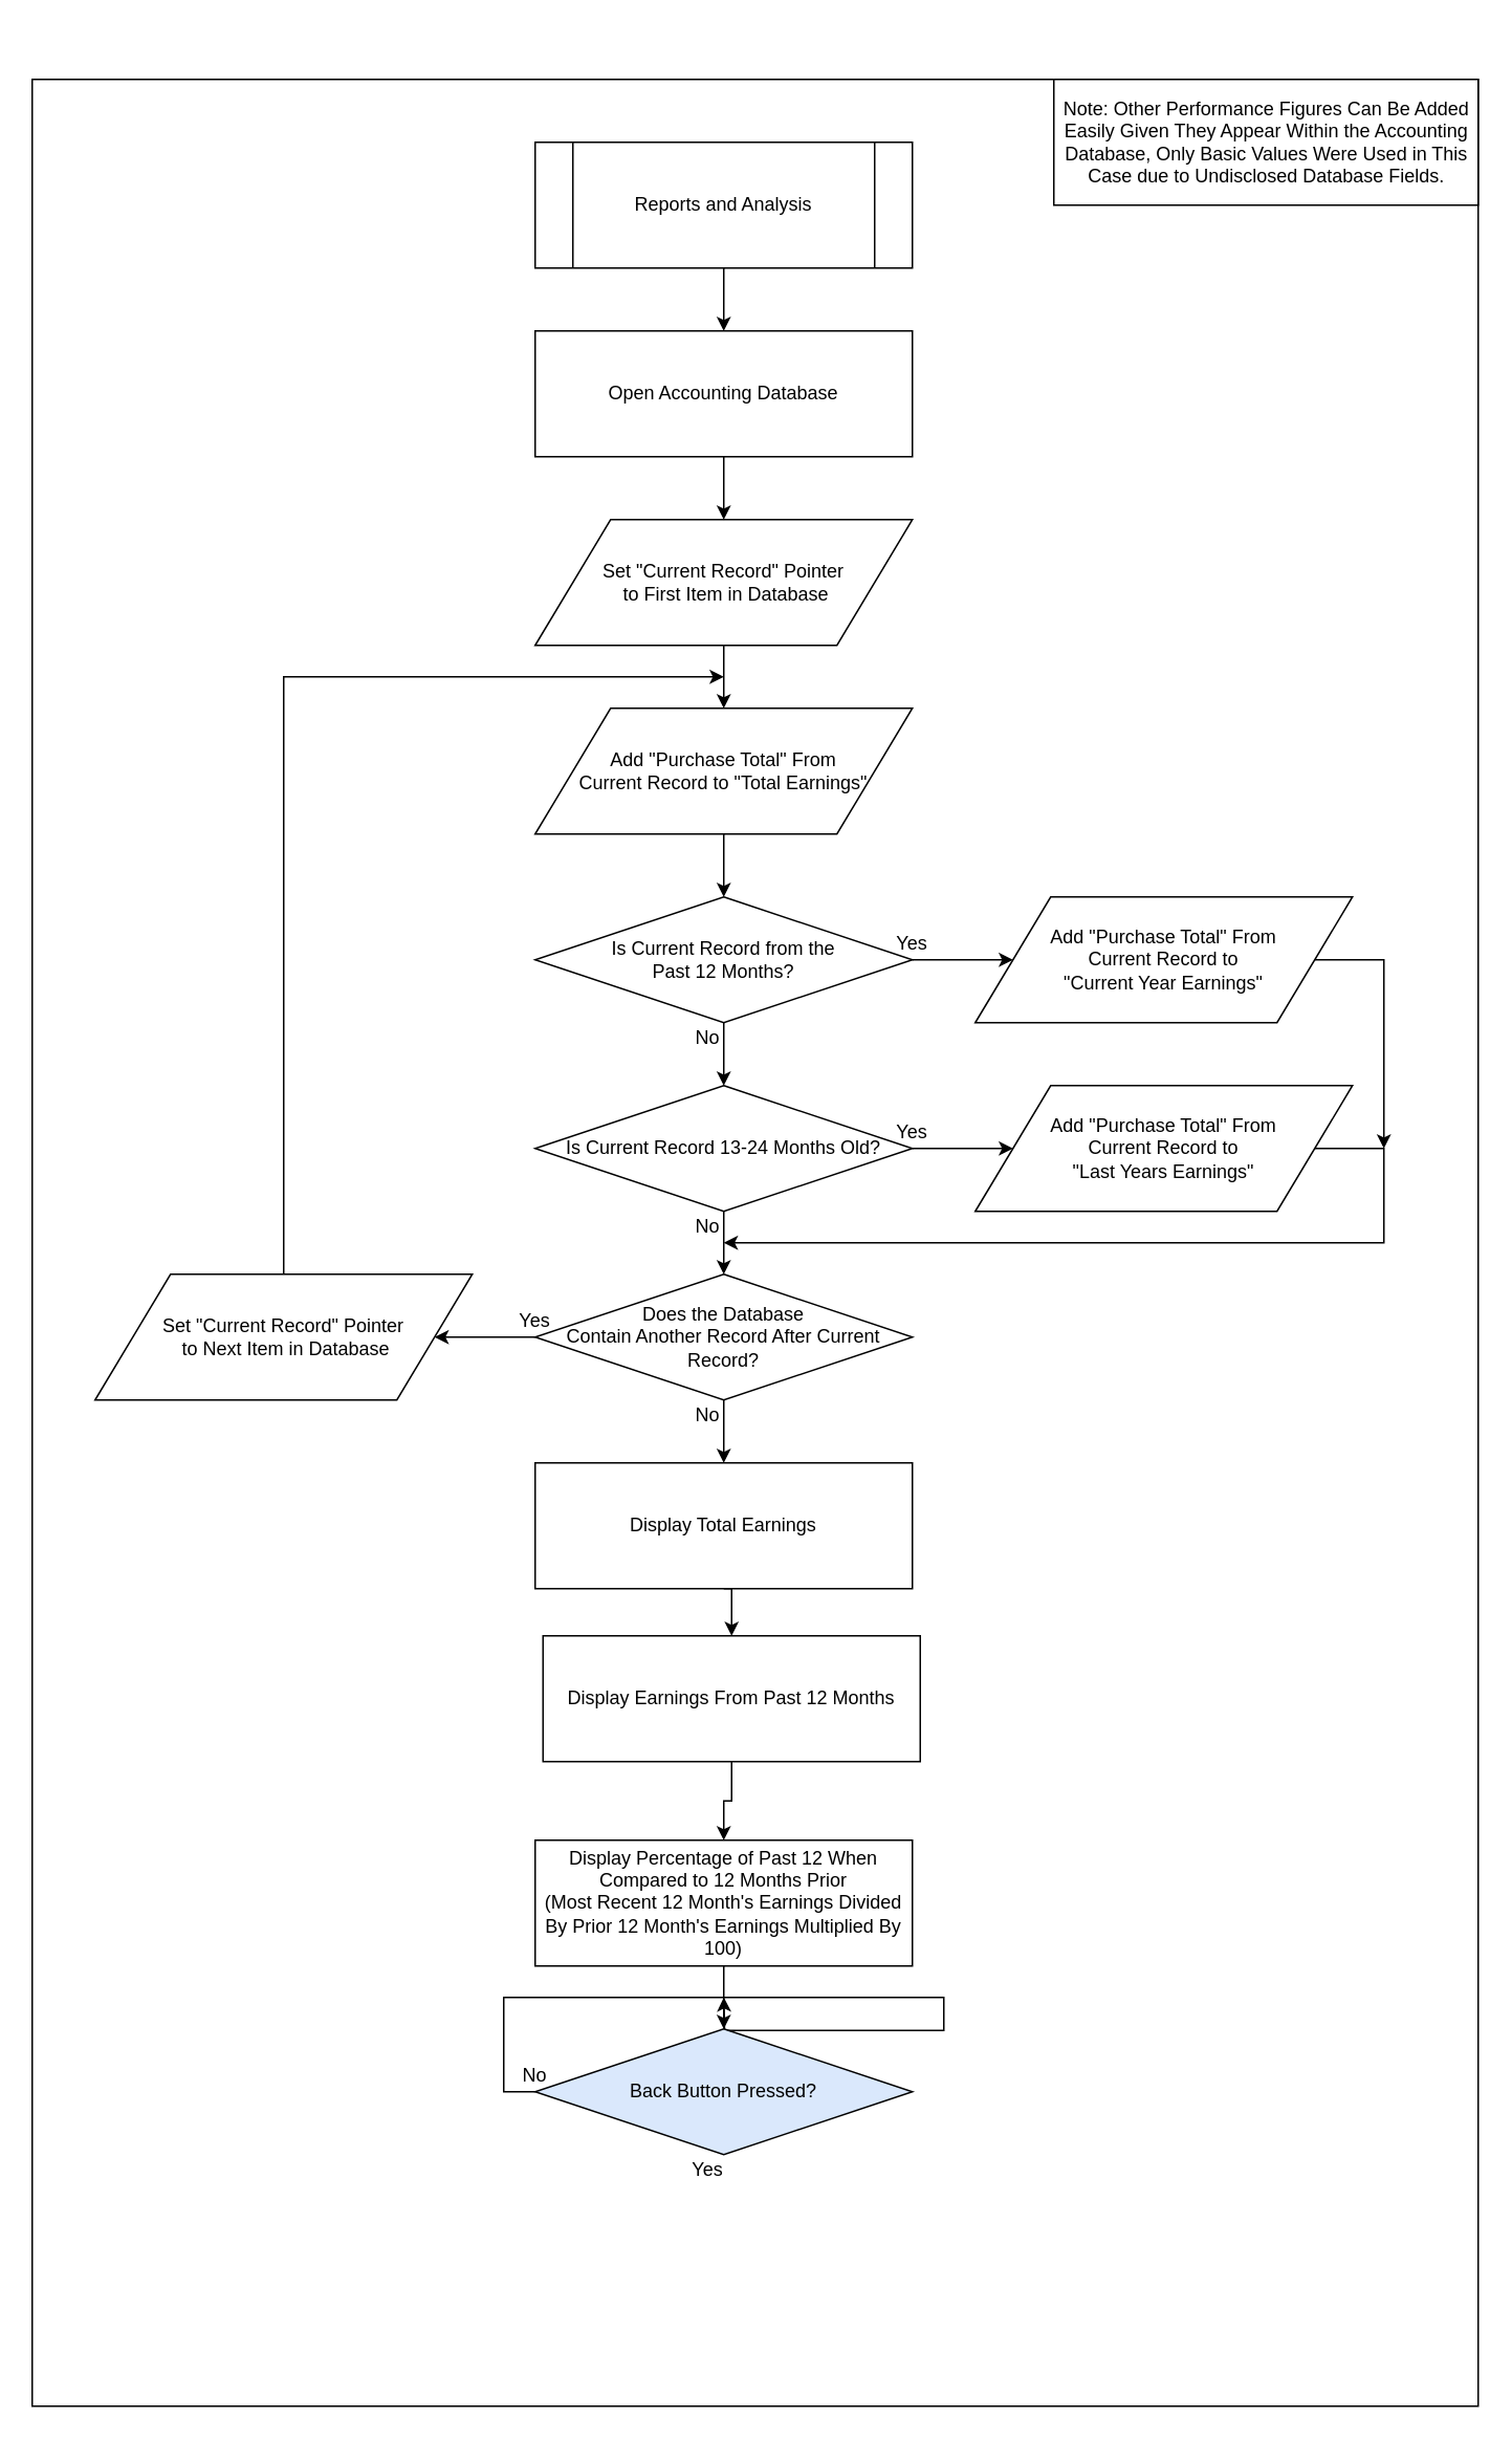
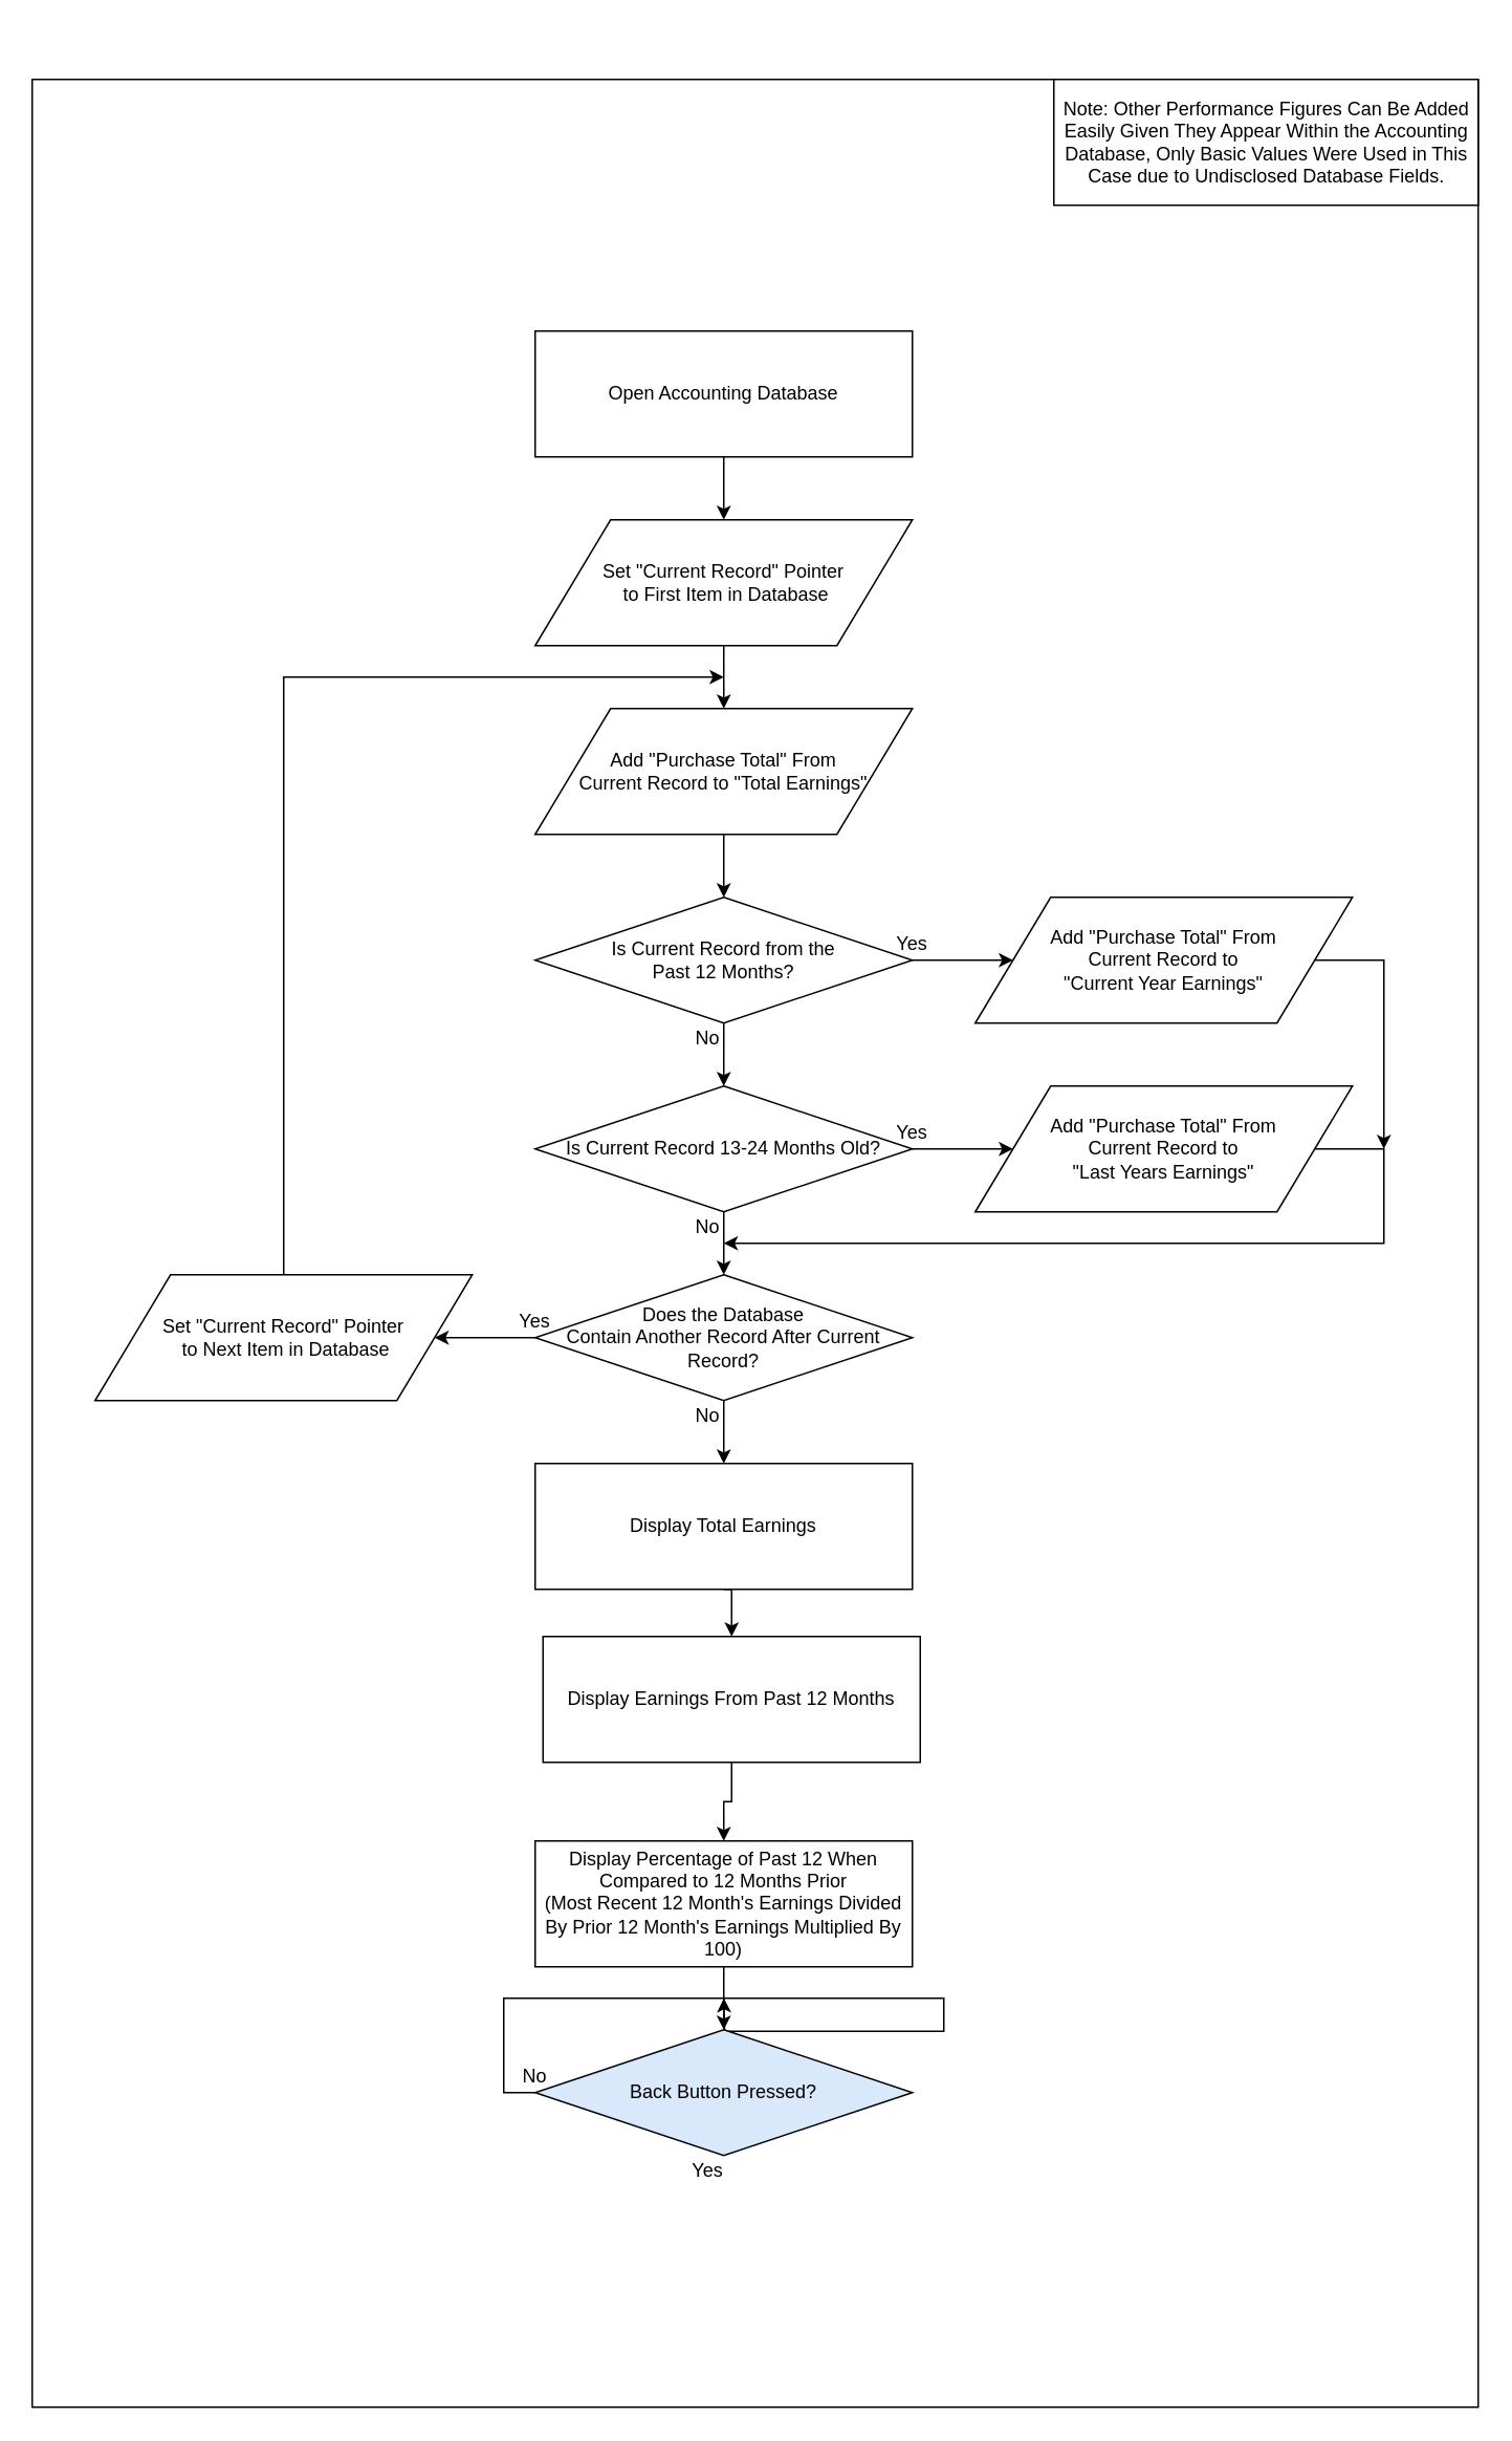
- <mxCell id="4" value="Reports and Analysis" style="shape=process;whiteSpace=wrap;html=1;backgroundOutline=1;" vertex="1" parent="1"><mxGeometry x="340" y="90" width="240" height="80" as="geometry" /></mxCell>
- <mxCell id="3" style="edgeStyle=orthogonalEdgeStyle;rounded=0;orthogonalLoop=1;jettySize=auto;html=1;exitX=0.5;exitY=1;exitDx=0;exitDy=0;entryX=0.5;entryY=0;entryDx=0;entryDy=0;" edge="1" parent="1" source="4" target="6"><mxGeometry relative="1" as="geometry" /></mxCell>
